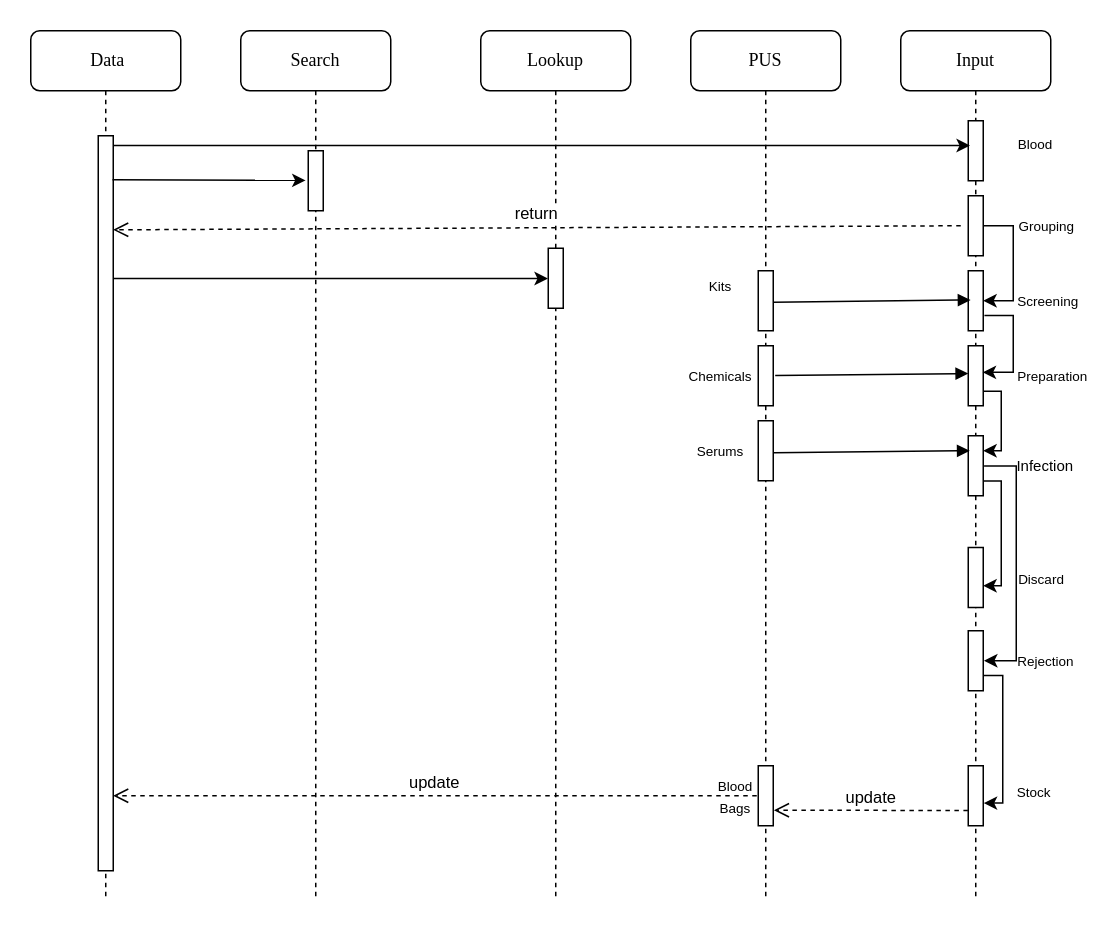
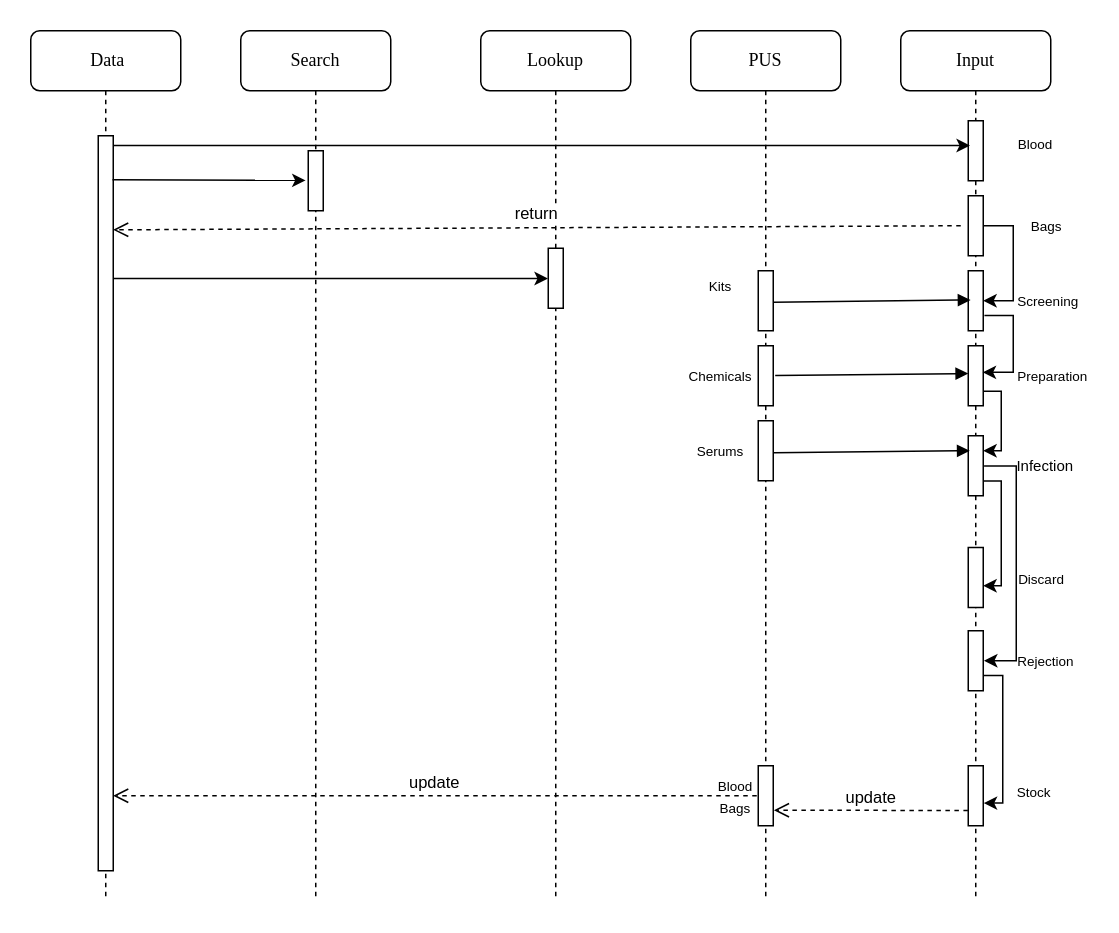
- <mxCell id="40" value="&lt;font style=&quot;font-size: 9px&quot;&gt;Grouping&lt;/font&gt;" style="text;html=1;strokeColor=none;fillColor=none;align=center;verticalAlign=middle;whiteSpace=wrap;rounded=0;" vertex="1" parent="1"><mxGeometry x="680" y="145" width="35" height="10" as="geometry" /></mxCell>
+ <mxCell id="40" value="&lt;font style=&quot;font-size: 9px&quot;&gt;Bags&lt;/font&gt;" style="text;html=1;strokeColor=none;fillColor=none;align=center;verticalAlign=middle;whiteSpace=wrap;rounded=0;" vertex="1" parent="1"><mxGeometry x="680" y="145" width="35" height="10" as="geometry" /></mxCell>
